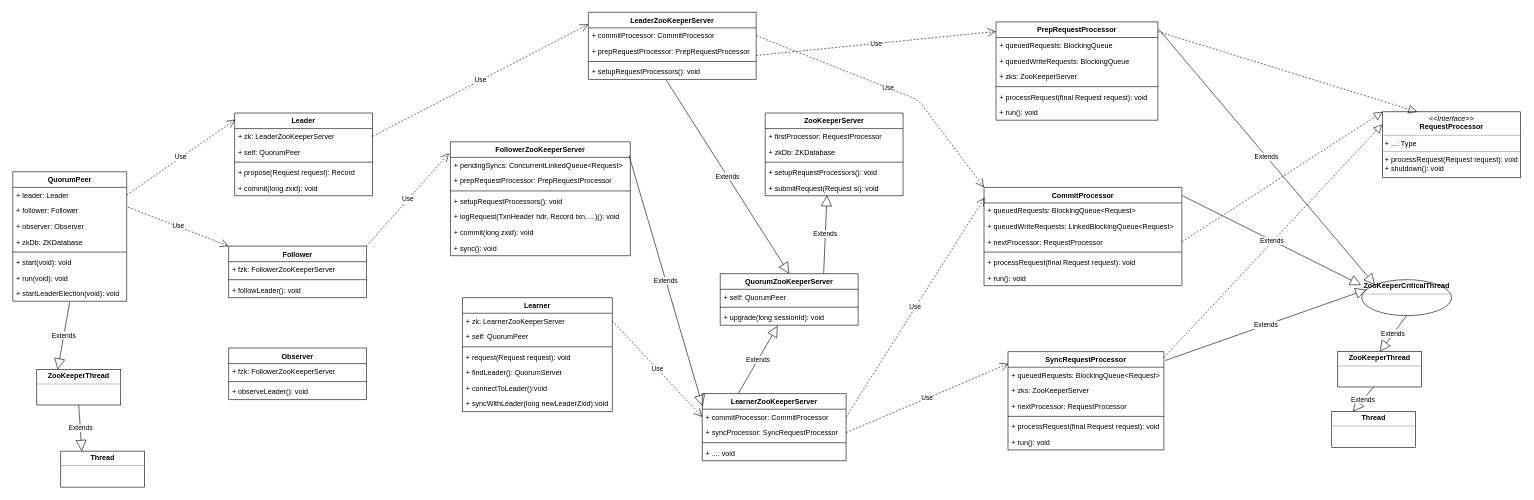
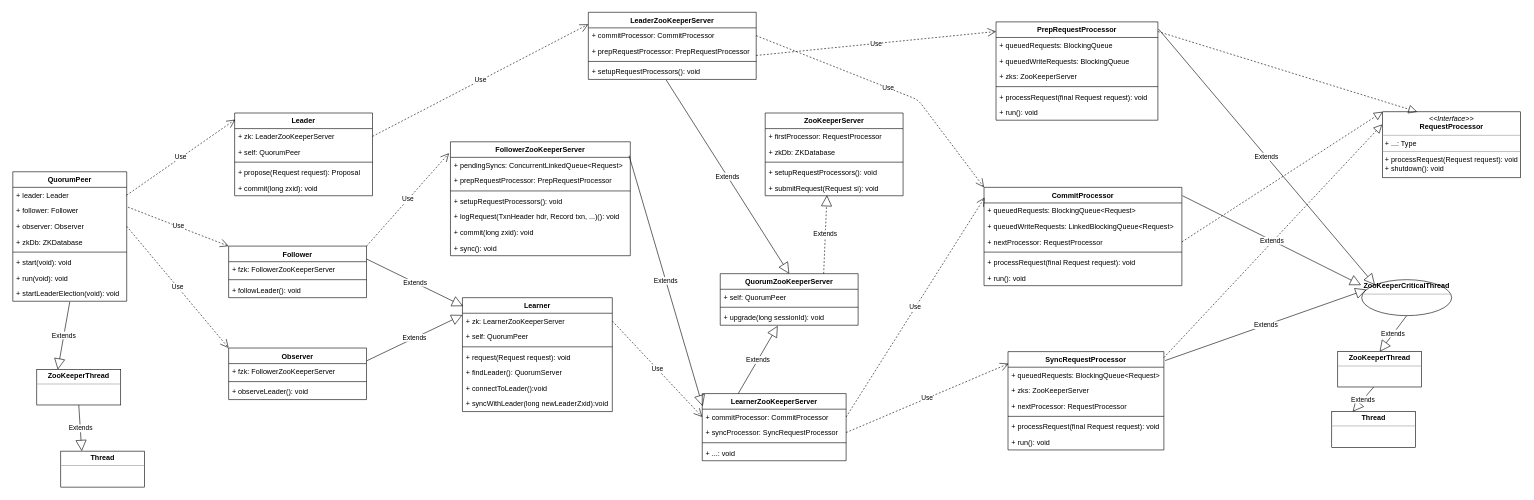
- <mxCell id="19" value="+ propose(Request request): Record" style="text;strokeColor=none;fillColor=none;align=left;verticalAlign=top;spacingLeft=4;spacingRight=4;overflow=hidden;rotatable=0;points=[[0,0.5],[1,0.5]];portConstraint=eastwest;" parent="15" vertex="1"><mxGeometry y="86" width="230" height="26" as="geometry" /></mxCell>
+ <mxCell id="19" value="+ propose(Request request): Proposal" style="text;strokeColor=none;fillColor=none;align=left;verticalAlign=top;spacingLeft=4;spacingRight=4;overflow=hidden;rotatable=0;points=[[0,0.5],[1,0.5]];portConstraint=eastwest;" parent="15" vertex="1"><mxGeometry y="86" width="230" height="26" as="geometry" /></mxCell>
- <mxCell id="59" value="Extends" style="endArrow=block;endSize=16;endFill=0;html=1;entryX=0.448;entryY=0.962;entryDx=0;entryDy=0;exitX=0.75;exitY=0;exitDx=0;exitDy=0;entryPerimeter=0;" parent="1" source="47" target="56" edge="1"><mxGeometry width="160" relative="1" as="geometry"><mxPoint x="1310" y="126" as="sourcePoint" /><mxPoint x="1430" y="156" as="targetPoint" /></mxGeometry></mxCell>
+ <mxCell id="59" value="Extends" style="endArrow=block;endSize=16;endFill=0;html=1;entryX=0.448;entryY=0.962;entryDx=0;entryDy=0;exitX=0.75;exitY=0;exitDx=0;exitDy=0;entryPerimeter=0;dashed=1;" parent="1" source="47" target="56" edge="1"><mxGeometry width="160" relative="1" as="geometry"><mxPoint x="1310" y="126" as="sourcePoint" /><mxPoint x="1430" y="156" as="targetPoint" /></mxGeometry></mxCell>
+ <mxCell id="35" value="Extends" style="endArrow=block;endSize=16;endFill=0;html=1;entryX=0.004;entryY=0.074;entryDx=0;entryDy=0;entryPerimeter=0;exitX=1;exitY=0.25;exitDx=0;exitDy=0;" parent="1" target="27" edge="1" source="22"><mxGeometry width="160" relative="1" as="geometry"><mxPoint x="620" y="393.5" as="sourcePoint" /><mxPoint x="780" y="393.5" as="targetPoint" /></mxGeometry></mxCell>
+ <mxCell id="40" value="Use" style="endArrow=open;endSize=12;dashed=1;html=1;exitX=1;exitY=0.5;exitDx=0;exitDy=0;entryX=0;entryY=0;entryDx=0;entryDy=0;" parent="1" source="5" target="36" edge="1"><mxGeometry width="160" relative="1" as="geometry"><mxPoint x="222.09" y="396.004" as="sourcePoint" /><mxPoint x="400" y="437.01" as="targetPoint" /></mxGeometry></mxCell>
+ <mxCell id="41" value="Extends" style="endArrow=block;endSize=16;endFill=0;html=1;entryX=0;entryY=0.115;entryDx=0;entryDy=0;entryPerimeter=0;exitX=1;exitY=0.25;exitDx=0;exitDy=0;" parent="1" target="28" edge="1" source="36"><mxGeometry width="160" relative="1" as="geometry"><mxPoint x="619" y="518.44" as="sourcePoint" /><mxPoint x="770" y="516" as="targetPoint" /></mxGeometry></mxCell>
